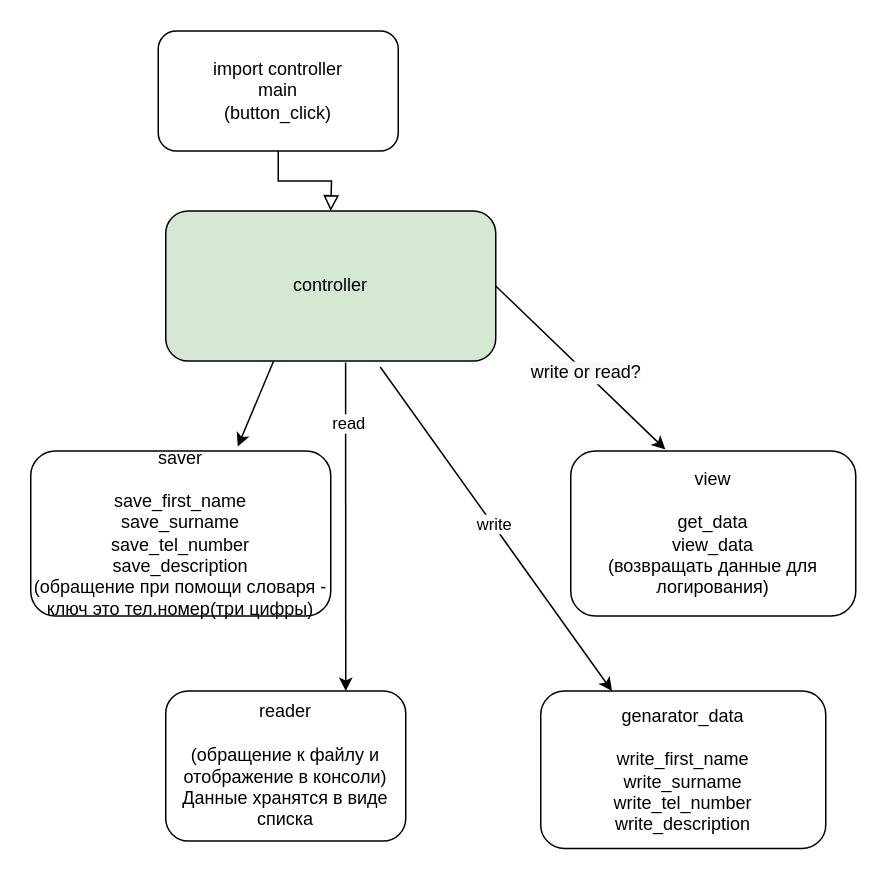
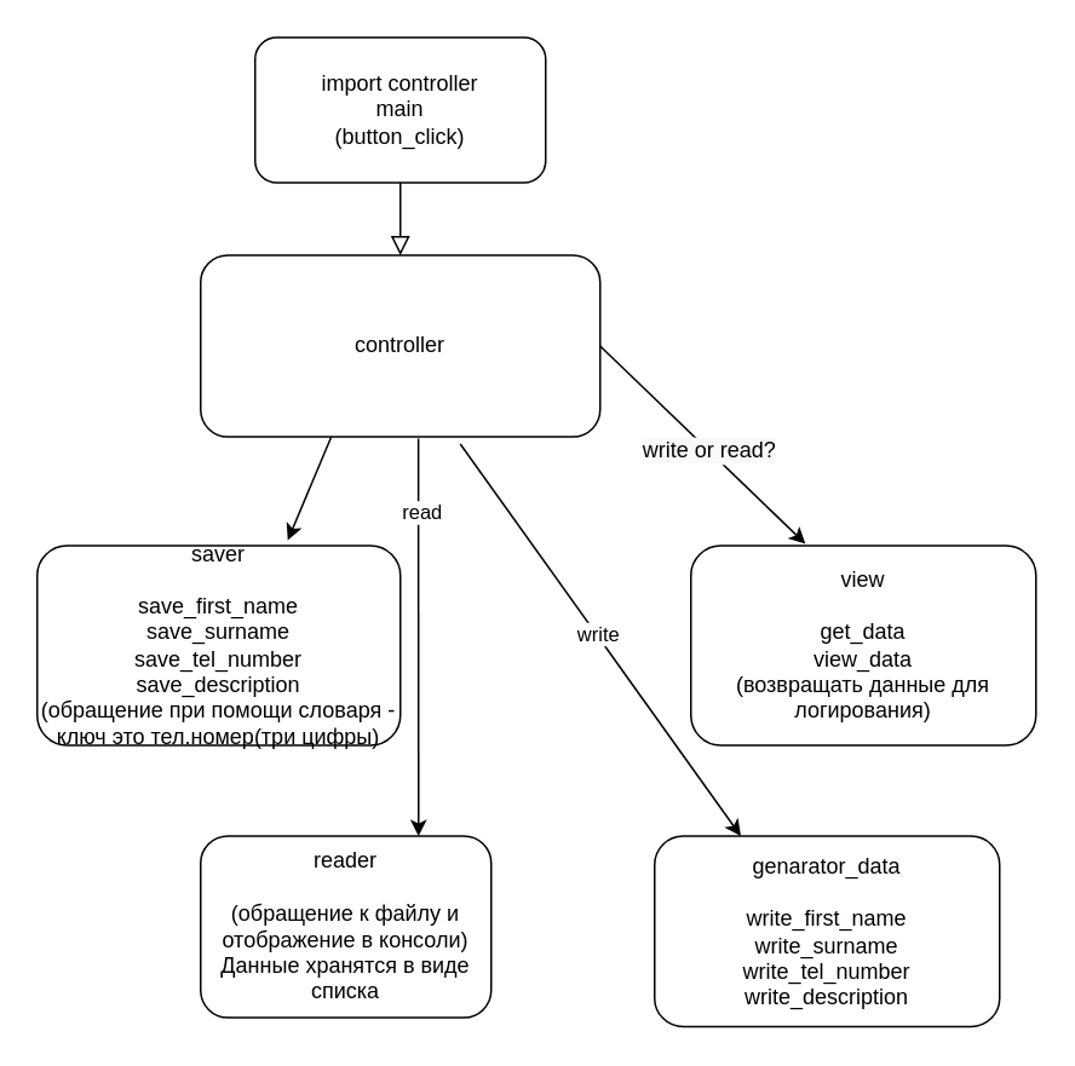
- <mxCell id="3" value="import controller&lt;br&gt;main&lt;br&gt;(button_click)" style="rounded=1;whiteSpace=wrap;html=1;fontSize=12;glass=0;strokeWidth=1;shadow=0;" parent="1" vertex="1"><mxGeometry x="105" y="20" width="160" height="80" as="geometry" /></mxCell>
+ <mxCell id="3" value="import controller&lt;br&gt;main&lt;br&gt;(button_click)" style="rounded=1;whiteSpace=wrap;html=1;fontSize=12;glass=0;strokeWidth=1;shadow=0;" parent="1" vertex="1"><mxGeometry x="140" y="20" width="160" height="80" as="geometry" /></mxCell>
- <mxCell id="4" value="controller&lt;br&gt;" style="rounded=1;whiteSpace=wrap;html=1;fillColor=#d5e8d4;" vertex="1" parent="1"><mxGeometry x="110" y="140" width="220" height="100" as="geometry" /></mxCell>
+ <mxCell id="4" value="controller&lt;br&gt;" style="rounded=1;whiteSpace=wrap;html=1;" vertex="1" parent="1"><mxGeometry x="110" y="140" width="220" height="100" as="geometry" /></mxCell>
